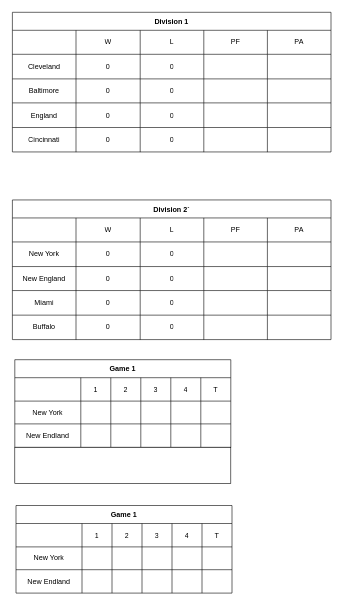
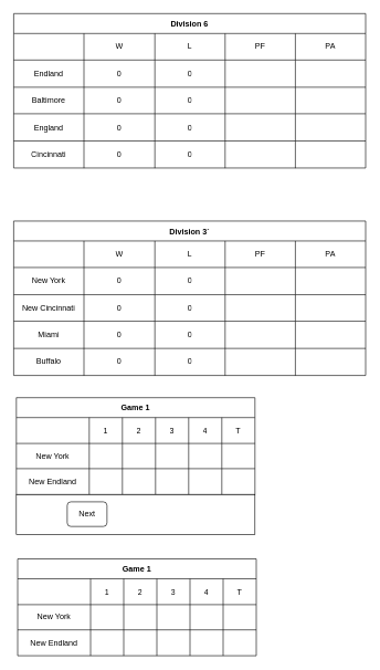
- <mxCell id="2" value="Division 1" style="shape=table;startSize=30;container=1;collapsible=0;childLayout=tableLayout;fontStyle=1;align=center;" parent="1" vertex="1"><mxGeometry x="20" y="20" width="531" height="232.75" as="geometry" /></mxCell>
+ <mxCell id="2" value="Division 6" style="shape=table;startSize=30;container=1;collapsible=0;childLayout=tableLayout;fontStyle=1;align=center;" parent="1" vertex="1"><mxGeometry x="20" y="20" width="531" height="232.75" as="geometry" /></mxCell>
- <mxCell id="10" value="Cleveland" style="shape=partialRectangle;html=1;whiteSpace=wrap;connectable=0;fillColor=none;top=0;left=0;bottom=0;right=0;overflow=hidden;" parent="9" vertex="1"><mxGeometry width="106" height="41" as="geometry"><mxRectangle width="106" height="41" as="alternateBounds" /></mxGeometry></mxCell>
+ <mxCell id="10" value="Endland" style="shape=partialRectangle;html=1;whiteSpace=wrap;connectable=0;fillColor=none;top=0;left=0;bottom=0;right=0;overflow=hidden;" parent="9" vertex="1"><mxGeometry width="106" height="41" as="geometry"><mxRectangle width="106" height="41" as="alternateBounds" /></mxGeometry></mxCell>
- <mxCell id="33" value="Division 2`" style="shape=table;startSize=30;container=1;collapsible=0;childLayout=tableLayout;fontStyle=1;align=center;" parent="1" vertex="1"><mxGeometry x="20" y="332.75" width="531" height="232.75" as="geometry" /></mxCell>
+ <mxCell id="33" value="Division 3`" style="shape=table;startSize=30;container=1;collapsible=0;childLayout=tableLayout;fontStyle=1;align=center;" parent="1" vertex="1"><mxGeometry x="20" y="332.75" width="531" height="232.75" as="geometry" /></mxCell>
- <mxCell id="47" value="New England" style="shape=partialRectangle;html=1;whiteSpace=wrap;connectable=0;fillColor=none;top=0;left=0;bottom=0;right=0;overflow=hidden;" parent="46" vertex="1"><mxGeometry width="106" height="40" as="geometry"><mxRectangle width="106" height="40" as="alternateBounds" /></mxGeometry></mxCell>
+ <mxCell id="47" value="New Cincinnati" style="shape=partialRectangle;html=1;whiteSpace=wrap;connectable=0;fillColor=none;top=0;left=0;bottom=0;right=0;overflow=hidden;" parent="46" vertex="1"><mxGeometry width="106" height="40" as="geometry"><mxRectangle width="106" height="40" as="alternateBounds" /></mxGeometry></mxCell>
+ <mxCell id="89" value="Next" style="rounded=1;whiteSpace=wrap;html=1;aspect=fixed;" parent="88" vertex="1"><mxGeometry width="60" height="37.14" as="geometry" /></mxCell>
